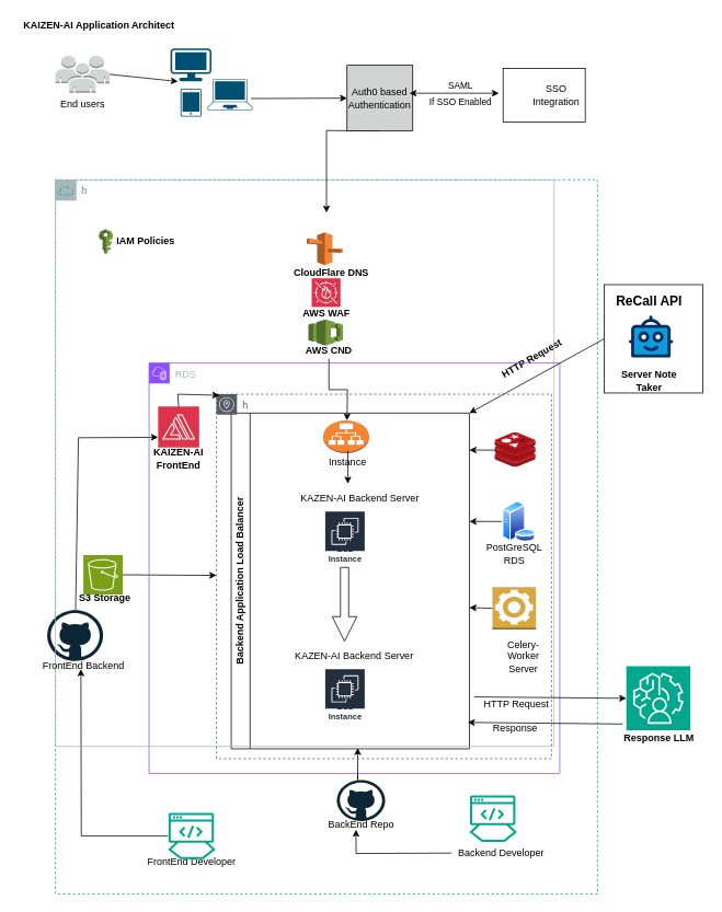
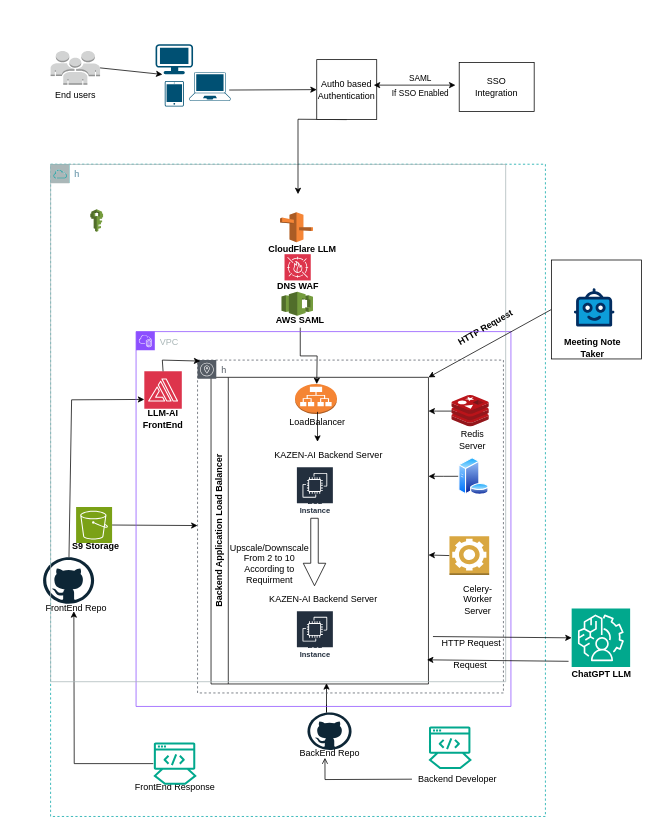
- <mxCell id="70" value="KAIZEN-AI Application Architect&amp;nbsp;" style="text;strokeColor=none;align=center;fillColor=none;html=1;verticalAlign=middle;whiteSpace=wrap;rounded=0;fontStyle=1" parent="1" vertex="1"><mxGeometry x="20" y="20" width="204" height="20" as="geometry" /></mxCell>
- <mxCell id="69" value="SSO Integration" style="text;html=1;align=center;verticalAlign=middle;whiteSpace=wrap;rounded=0;" parent="1" vertex="1"><mxGeometry x="647" y="100" width="60" height="30" as="geometry" /></mxCell>
+ <mxCell id="69" value="SSO Integration" style="text;html=1;align=center;verticalAlign=middle;whiteSpace=wrap;rounded=0;" parent="1" vertex="1"><mxGeometry x="632" y="100" width="60" height="30" as="geometry" /></mxCell>
- <mxCell id="64" value="Auth0 based Authentication" style="whiteSpace=wrap;html=1;aspect=fixed;fillColor=#d2d3d3;" parent="1" vertex="1"><mxGeometry x="422" y="78.5" width="80" height="80" as="geometry" /></mxCell>
+ <mxCell id="64" value="Auth0 based Authentication" style="whiteSpace=wrap;html=1;aspect=fixed;" parent="1" vertex="1"><mxGeometry x="422" y="78.5" width="80" height="80" as="geometry" /></mxCell>
- <mxCell id="56" value="IAM Policies" style="text;strokeColor=none;align=center;fillColor=none;html=1;verticalAlign=middle;whiteSpace=wrap;rounded=0;fontStyle=1" parent="2" vertex="1"><mxGeometry x="70" y="60" width="80" height="30" as="geometry" /></mxCell>
- <mxCell id="21" value="CloudFlare DNS" style="text;strokeColor=none;align=center;fillColor=none;html=1;verticalAlign=middle;whiteSpace=wrap;rounded=0;fontStyle=1" parent="2" vertex="1"><mxGeometry x="286" y="111" width="100" height="3.62" as="geometry" /></mxCell>
+ <mxCell id="21" value="CloudFlare LLM" style="text;strokeColor=none;align=center;fillColor=none;html=1;verticalAlign=middle;whiteSpace=wrap;rounded=0;fontStyle=1" parent="2" vertex="1"><mxGeometry x="286" y="111" width="100" height="3.62" as="geometry" /></mxCell>
- <mxCell id="73" value="&lt;font style=&quot;font-size: 16px;&quot;&gt;ReCall API&lt;/font&gt;" style="text;strokeColor=none;align=center;fillColor=none;html=1;verticalAlign=middle;whiteSpace=wrap;rounded=0;fontStyle=1" parent="1" vertex="1"><mxGeometry x="740" y="355.75" width="100" height="20" as="geometry" /></mxCell>
- <mxCell id="52" value="AWS WAF" style="text;strokeColor=none;align=center;fillColor=none;html=1;verticalAlign=middle;whiteSpace=wrap;rounded=0;fontStyle=1" parent="2" vertex="1"><mxGeometry x="280" y="161" width="100" height="3.62" as="geometry" /></mxCell>
+ <mxCell id="52" value="DNS WAF" style="text;strokeColor=none;align=center;fillColor=none;html=1;verticalAlign=middle;whiteSpace=wrap;rounded=0;fontStyle=1" parent="2" vertex="1"><mxGeometry x="280" y="161" width="100" height="3.62" as="geometry" /></mxCell>
- <mxCell id="22" value="AWS CND" style="text;strokeColor=none;align=center;fillColor=none;html=1;verticalAlign=middle;whiteSpace=wrap;rounded=0;fontStyle=1" parent="2" vertex="1"><mxGeometry x="283" y="198" width="100" height="20" as="geometry" /></mxCell>
+ <mxCell id="22" value="AWS SAML" style="text;strokeColor=none;align=center;fillColor=none;html=1;verticalAlign=middle;whiteSpace=wrap;rounded=0;fontStyle=1" parent="2" vertex="1"><mxGeometry x="283" y="198" width="100" height="20" as="geometry" /></mxCell>
- <mxCell id="46" value="RDS" style="points=[[0,0],[0.25,0],[0.5,0],[0.75,0],[1,0],[1,0.25],[1,0.5],[1,0.75],[1,1],[0.75,1],[0.5,1],[0.25,1],[0,1],[0,0.75],[0,0.5],[0,0.25]];outlineConnect=0;gradientColor=none;html=1;whiteSpace=wrap;fontSize=12;fontStyle=0;container=1;pointerEvents=0;collapsible=0;recursiveResize=0;shape=mxgraph.aws4.group;grIcon=mxgraph.aws4.group_vpc2;strokeColor=#8C4FFF;fillColor=none;verticalAlign=top;align=left;spacingLeft=30;fontColor=#AAB7B8;dashed=0;" parent="2" vertex="1"><mxGeometry x="114" y="223.25" width="500" height="500" as="geometry" /></mxCell>
+ <mxCell id="46" value="VPC" style="points=[[0,0],[0.25,0],[0.5,0],[0.75,0],[1,0],[1,0.25],[1,0.5],[1,0.75],[1,1],[0.75,1],[0.5,1],[0.25,1],[0,1],[0,0.75],[0,0.5],[0,0.25]];outlineConnect=0;gradientColor=none;html=1;whiteSpace=wrap;fontSize=12;fontStyle=0;container=1;pointerEvents=0;collapsible=0;recursiveResize=0;shape=mxgraph.aws4.group;grIcon=mxgraph.aws4.group_vpc2;strokeColor=#8C4FFF;fillColor=none;verticalAlign=top;align=left;spacingLeft=30;fontColor=#AAB7B8;dashed=0;" parent="2" vertex="1"><mxGeometry x="114" y="223.25" width="500" height="500" as="geometry" /></mxCell>
- <mxCell id="74" value="Server Note Taker" style="text;strokeColor=none;align=center;fillColor=none;html=1;verticalAlign=middle;whiteSpace=wrap;rounded=0;fontStyle=1" parent="1" vertex="1"><mxGeometry x="740" y="452.75" width="100" height="20" as="geometry" /></mxCell>
+ <mxCell id="74" value="Meeting Note Taker" style="text;strokeColor=none;align=center;fillColor=none;html=1;verticalAlign=middle;whiteSpace=wrap;rounded=0;fontStyle=1" parent="1" vertex="1"><mxGeometry x="740" y="452.75" width="100" height="20" as="geometry" /></mxCell>
- <mxCell id="47" value="KAIZEN-AI&lt;div&gt;FrontEnd&lt;/div&gt;" style="text;strokeColor=none;align=center;fillColor=none;html=1;verticalAlign=middle;whiteSpace=wrap;rounded=0;fontStyle=1" parent="46" vertex="1"><mxGeometry x="-14" y="107" width="100" height="20" as="geometry" /></mxCell>
+ <mxCell id="47" value="LLM-AI&lt;div&gt;FrontEnd&lt;/div&gt;" style="text;strokeColor=none;align=center;fillColor=none;html=1;verticalAlign=middle;whiteSpace=wrap;rounded=0;fontStyle=1" parent="46" vertex="1"><mxGeometry x="-14" y="107" width="100" height="20" as="geometry" /></mxCell>
- <mxCell id="6" value="Instance" style="text;strokeColor=none;align=center;fillColor=none;html=1;verticalAlign=middle;whiteSpace=wrap;rounded=0;" parent="2" vertex="1"><mxGeometry x="326" y="330.25" width="60" height="30" as="geometry" /></mxCell>
+ <mxCell id="6" value="LoadBalancer" style="text;strokeColor=none;align=center;fillColor=none;html=1;verticalAlign=middle;whiteSpace=wrap;rounded=0;" parent="2" vertex="1"><mxGeometry x="326" y="330.25" width="60" height="30" as="geometry" /></mxCell>
+ <mxCell id="18" value="Redis Server" style="text;strokeColor=none;align=center;fillColor=none;html=1;verticalAlign=middle;whiteSpace=wrap;rounded=0;" parent="2" vertex="1"><mxGeometry x="532.5" y="353.25" width="60" height="30" as="geometry" /></mxCell>
- <mxCell id="19" value="PostGreSQL&lt;br&gt;RDS" style="text;strokeColor=none;align=center;fillColor=none;html=1;verticalAlign=middle;whiteSpace=wrap;rounded=0;" parent="2" vertex="1"><mxGeometry x="528.5" y="441.25" width="60" height="30" as="geometry" /></mxCell>
- <mxCell id="41" value="S3 Storage" style="text;strokeColor=none;align=center;fillColor=none;html=1;verticalAlign=middle;whiteSpace=wrap;rounded=0;fontStyle=1" parent="2" vertex="1"><mxGeometry x="-10" y="505.25" width="141" height="10" as="geometry" /></mxCell>
+ <mxCell id="41" value="S9 Storage" style="text;strokeColor=none;align=center;fillColor=none;html=1;verticalAlign=middle;whiteSpace=wrap;rounded=0;fontStyle=1" parent="2" vertex="1"><mxGeometry x="-10" y="505.25" width="141" height="10" as="geometry" /></mxCell>
+ <mxCell id="13" value="Upscale/Downscale From 2 to 10 According to Requirment" style="text;strokeColor=none;align=center;fillColor=none;html=1;verticalAlign=middle;whiteSpace=wrap;rounded=0;" parent="10" vertex="1"><mxGeometry x="23" y="229" width="110" height="40" as="geometry" /></mxCell>
- <mxCell id="80" value="FrontEnd Backend" style="text;strokeColor=none;align=center;fillColor=none;html=1;verticalAlign=middle;whiteSpace=wrap;rounded=0;" parent="1" vertex="1"><mxGeometry x="30.5" y="805.25" width="141" height="10" as="geometry" /></mxCell>
+ <mxCell id="80" value="FrontEnd Repo" style="text;strokeColor=none;align=center;fillColor=none;html=1;verticalAlign=middle;whiteSpace=wrap;rounded=0;" parent="1" vertex="1"><mxGeometry x="30.5" y="805.25" width="141" height="10" as="geometry" /></mxCell>
- <mxCell id="37" value="Response&amp;nbsp;" style="text;strokeColor=none;align=center;fillColor=none;html=1;verticalAlign=middle;whiteSpace=wrap;rounded=0;" parent="2" vertex="1"><mxGeometry x="491" y="664.25" width="141" height="10" as="geometry" /></mxCell>
+ <mxCell id="37" value="Request&amp;nbsp;" style="text;strokeColor=none;align=center;fillColor=none;html=1;verticalAlign=middle;whiteSpace=wrap;rounded=0;" parent="2" vertex="1"><mxGeometry x="491" y="664.25" width="141" height="10" as="geometry" /></mxCell>
- <mxCell id="77" value="Response LLM" style="text;strokeColor=none;align=center;fillColor=none;html=1;verticalAlign=middle;whiteSpace=wrap;rounded=0;fontStyle=1" parent="1" vertex="1"><mxGeometry x="747" y="888" width="110" height="20" as="geometry" /></mxCell>
+ <mxCell id="77" value="ChatGPT LLM" style="text;strokeColor=none;align=center;fillColor=none;html=1;verticalAlign=middle;whiteSpace=wrap;rounded=0;fontStyle=1" parent="1" vertex="1"><mxGeometry x="747" y="888" width="110" height="20" as="geometry" /></mxCell>
- <mxCell id="30" style="edgeStyle=none;rounded=0;orthogonalLoop=1;jettySize=auto;html=1;exitX=0;exitY=0.5;exitDx=0;exitDy=0;entryX=0.457;entryY=1.05;entryDx=0;entryDy=0;entryPerimeter=0;" parent="2" source="28" target="26" edge="1"><mxGeometry relative="1" as="geometry"><Array as="points"><mxPoint x="366" y="820.75" /></Array></mxGeometry></mxCell>
+ <mxCell id="30" style="edgeStyle=none;rounded=0;orthogonalLoop=1;jettySize=auto;html=1;exitX=0;exitY=0.5;exitDx=0;exitDy=0;entryX=0.457;entryY=1.05;entryDx=0;entryDy=0;entryPerimeter=0;endArrow=open;" parent="2" source="28" target="26" edge="1"><mxGeometry relative="1" as="geometry"><Array as="points"><mxPoint x="366" y="820.75" /></Array></mxGeometry></mxCell>
- <mxCell id="49" value="FrontEnd Developer" style="text;strokeColor=none;align=center;fillColor=none;html=1;verticalAlign=middle;whiteSpace=wrap;rounded=0;" parent="2" vertex="1"><mxGeometry x="105" y="792" width="122" height="78" as="geometry" /></mxCell>
+ <mxCell id="49" value="FrontEnd Response" style="text;strokeColor=none;align=center;fillColor=none;html=1;verticalAlign=middle;whiteSpace=wrap;rounded=0;" parent="2" vertex="1"><mxGeometry x="105" y="792" width="122" height="78" as="geometry" /></mxCell>
